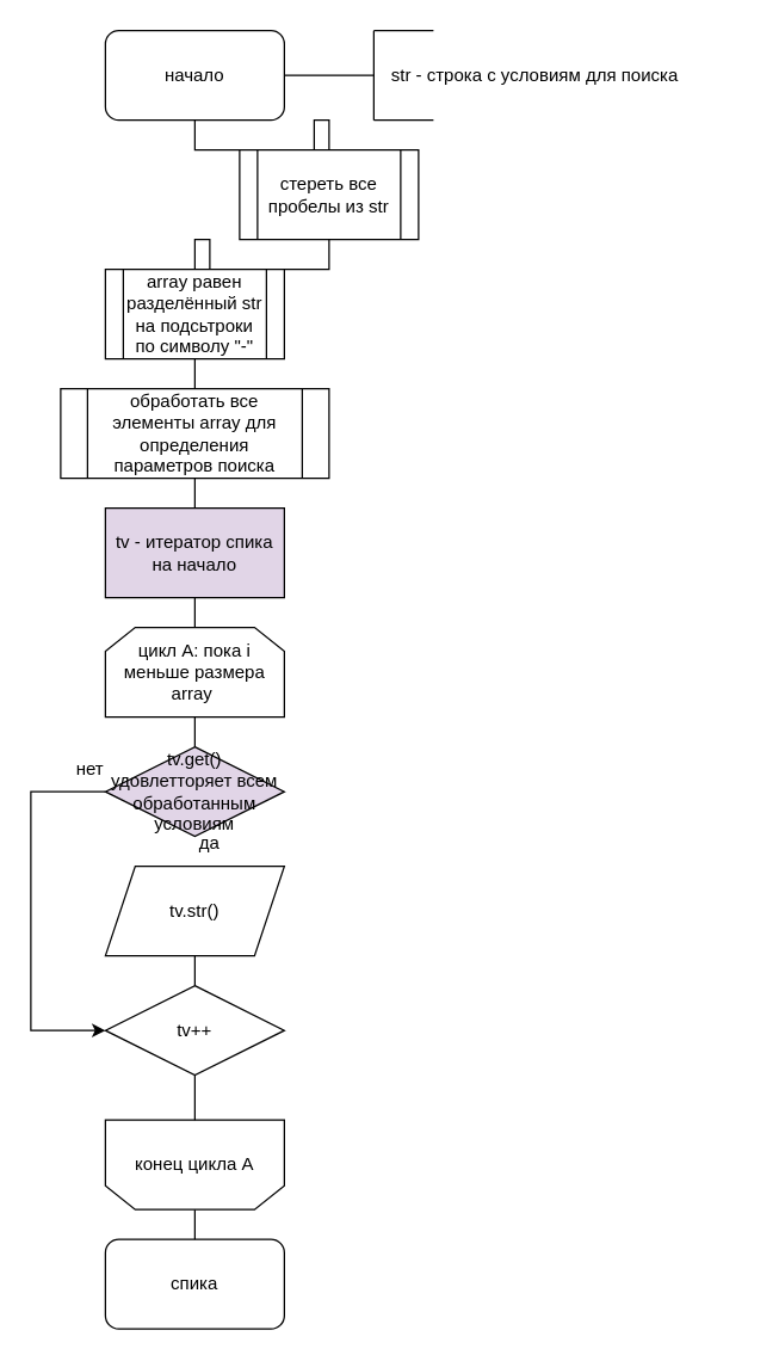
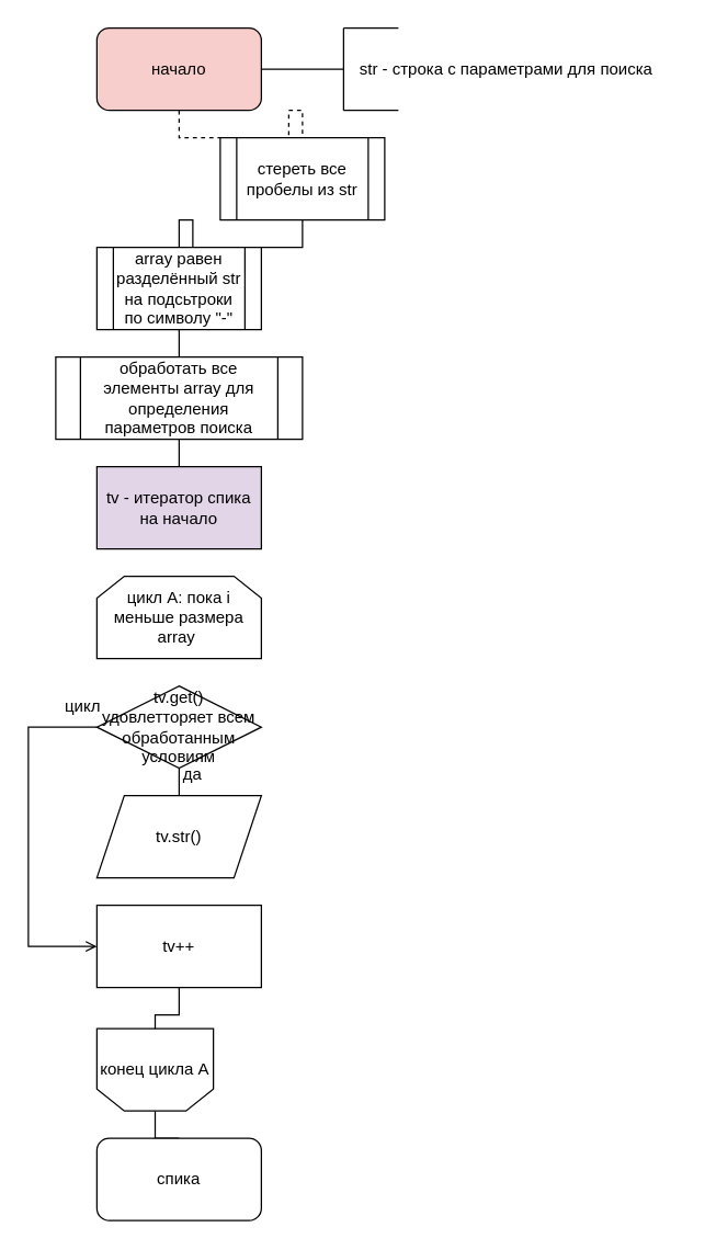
- <mxCell id="3" value="начало" style="rounded=1;whiteSpace=wrap;html=1;" parent="1" vertex="1"><mxGeometry x="70" y="20" width="120" height="60" as="geometry" /></mxCell>
+ <mxCell id="3" value="начало" style="rounded=1;whiteSpace=wrap;html=1;fillColor=#f8cecc;" parent="1" vertex="1"><mxGeometry x="70" y="20" width="120" height="60" as="geometry" /></mxCell>
- <mxCell id="8" value="str - строка с условиям для поиска" style="text;html=1;strokeColor=none;fillColor=none;align=left;verticalAlign=middle;whiteSpace=wrap;rounded=0;" parent="1" vertex="1"><mxGeometry x="260" y="35" width="240" height="30" as="geometry" /></mxCell>
+ <mxCell id="8" value="str - строка с параметрами для поиска" style="text;html=1;strokeColor=none;fillColor=none;align=left;verticalAlign=middle;whiteSpace=wrap;rounded=0;" parent="1" vertex="1"><mxGeometry x="260" y="35" width="240" height="30" as="geometry" /></mxCell>
- <mxCell id="2" value="" style="edgeStyle=orthogonalEdgeStyle;rounded=0;orthogonalLoop=1;jettySize=auto;html=1;endArrow=none;endFill=0;" parent="1" source="3" target="10" edge="1"><mxGeometry relative="1" as="geometry" /></mxCell>
+ <mxCell id="2" value="" style="edgeStyle=orthogonalEdgeStyle;rounded=0;orthogonalLoop=1;jettySize=auto;html=1;endArrow=none;endFill=0;dashed=1;" parent="1" source="3" target="10" edge="1"><mxGeometry relative="1" as="geometry" /></mxCell>
- <mxCell id="19" value="" style="edgeStyle=orthogonalEdgeStyle;rounded=0;orthogonalLoop=1;jettySize=auto;html=1;endArrow=none;endFill=0;" edge="1" parent="1" source="20" target="14"><mxGeometry relative="1" as="geometry" /></mxCell>
- <mxCell id="13" value="" style="edgeStyle=orthogonalEdgeStyle;rounded=0;orthogonalLoop=1;jettySize=auto;html=1;endArrow=none;endFill=0;" edge="1" parent="1" source="14" target="23"><mxGeometry relative="1" as="geometry" /></mxCell>
- <mxCell id="29" value="нет" style="text;html=1;strokeColor=none;fillColor=none;align=center;verticalAlign=middle;whiteSpace=wrap;rounded=0;" vertex="1" parent="1"><mxGeometry x="30" y="500" width="60" height="30" as="geometry" /></mxCell>
+ <mxCell id="29" value="цикл" style="text;html=1;strokeColor=none;fillColor=none;align=center;verticalAlign=middle;whiteSpace=wrap;rounded=0;" vertex="1" parent="1"><mxGeometry x="30" y="500" width="60" height="30" as="geometry" /></mxCell>
- <mxCell id="23" value="tv.get() удовлетторяет всем обработанным условиям" style="rhombus;whiteSpace=wrap;html=1;fillColor=#e1d5e7;" vertex="1" parent="1"><mxGeometry x="70" y="500" width="120" height="60" as="geometry" /></mxCell>
+ <mxCell id="23" value="tv.get() удовлетторяет всем обработанным условиям" style="rhombus;whiteSpace=wrap;html=1;" vertex="1" parent="1"><mxGeometry x="70" y="500" width="120" height="60" as="geometry" /></mxCell>
+ <mxCell id="21" value="" style="edgeStyle=orthogonalEdgeStyle;rounded=0;orthogonalLoop=1;jettySize=auto;html=1;endArrow=none;endFill=0;" edge="1" parent="1" source="23" target="27"><mxGeometry relative="1" as="geometry" /></mxCell>
- <mxCell id="26" value="" style="edgeStyle=orthogonalEdgeStyle;rounded=0;orthogonalLoop=1;jettySize=auto;html=1;endArrow=none;endFill=0;" edge="1" parent="1" source="27" target="25"><mxGeometry relative="1" as="geometry" /></mxCell>
- <mxCell id="22" style="edgeStyle=orthogonalEdgeStyle;rounded=0;orthogonalLoop=1;jettySize=auto;html=1;entryX=0;entryY=0.5;entryDx=0;entryDy=0;" edge="1" parent="1" source="23" target="25"><mxGeometry relative="1" as="geometry"><Array as="points"><mxPoint x="20" y="530" /><mxPoint x="20" y="690" /></Array></mxGeometry></mxCell>
+ <mxCell id="22" style="edgeStyle=orthogonalEdgeStyle;rounded=0;orthogonalLoop=1;jettySize=auto;html=1;entryX=0;entryY=0.5;entryDx=0;entryDy=0;endArrow=open;" edge="1" parent="1" source="23" target="25"><mxGeometry relative="1" as="geometry"><Array as="points"><mxPoint x="20" y="530" /><mxPoint x="20" y="690" /></Array></mxGeometry></mxCell>
- <mxCell id="25" value="tv++" style="rhombus;whiteSpace=wrap;html=1;" vertex="1" parent="1"><mxGeometry x="70" y="660" width="120" height="60" as="geometry" /></mxCell>
+ <mxCell id="25" value="tv++" style="rounded=0;whiteSpace=wrap;html=1;" vertex="1" parent="1"><mxGeometry x="70" y="660" width="120" height="60" as="geometry" /></mxCell>
- <mxCell id="16" value="конец цикла A" style="shape=loopLimit;whiteSpace=wrap;html=1;flipV=1;" parent="1" vertex="1"><mxGeometry x="70" y="750" width="120" height="60" as="geometry" /></mxCell>
+ <mxCell id="16" value="конец цикла A" style="shape=loopLimit;whiteSpace=wrap;html=1;flipV=1;" parent="1" vertex="1"><mxGeometry x="70" y="750" width="85" height="60" as="geometry" /></mxCell>
